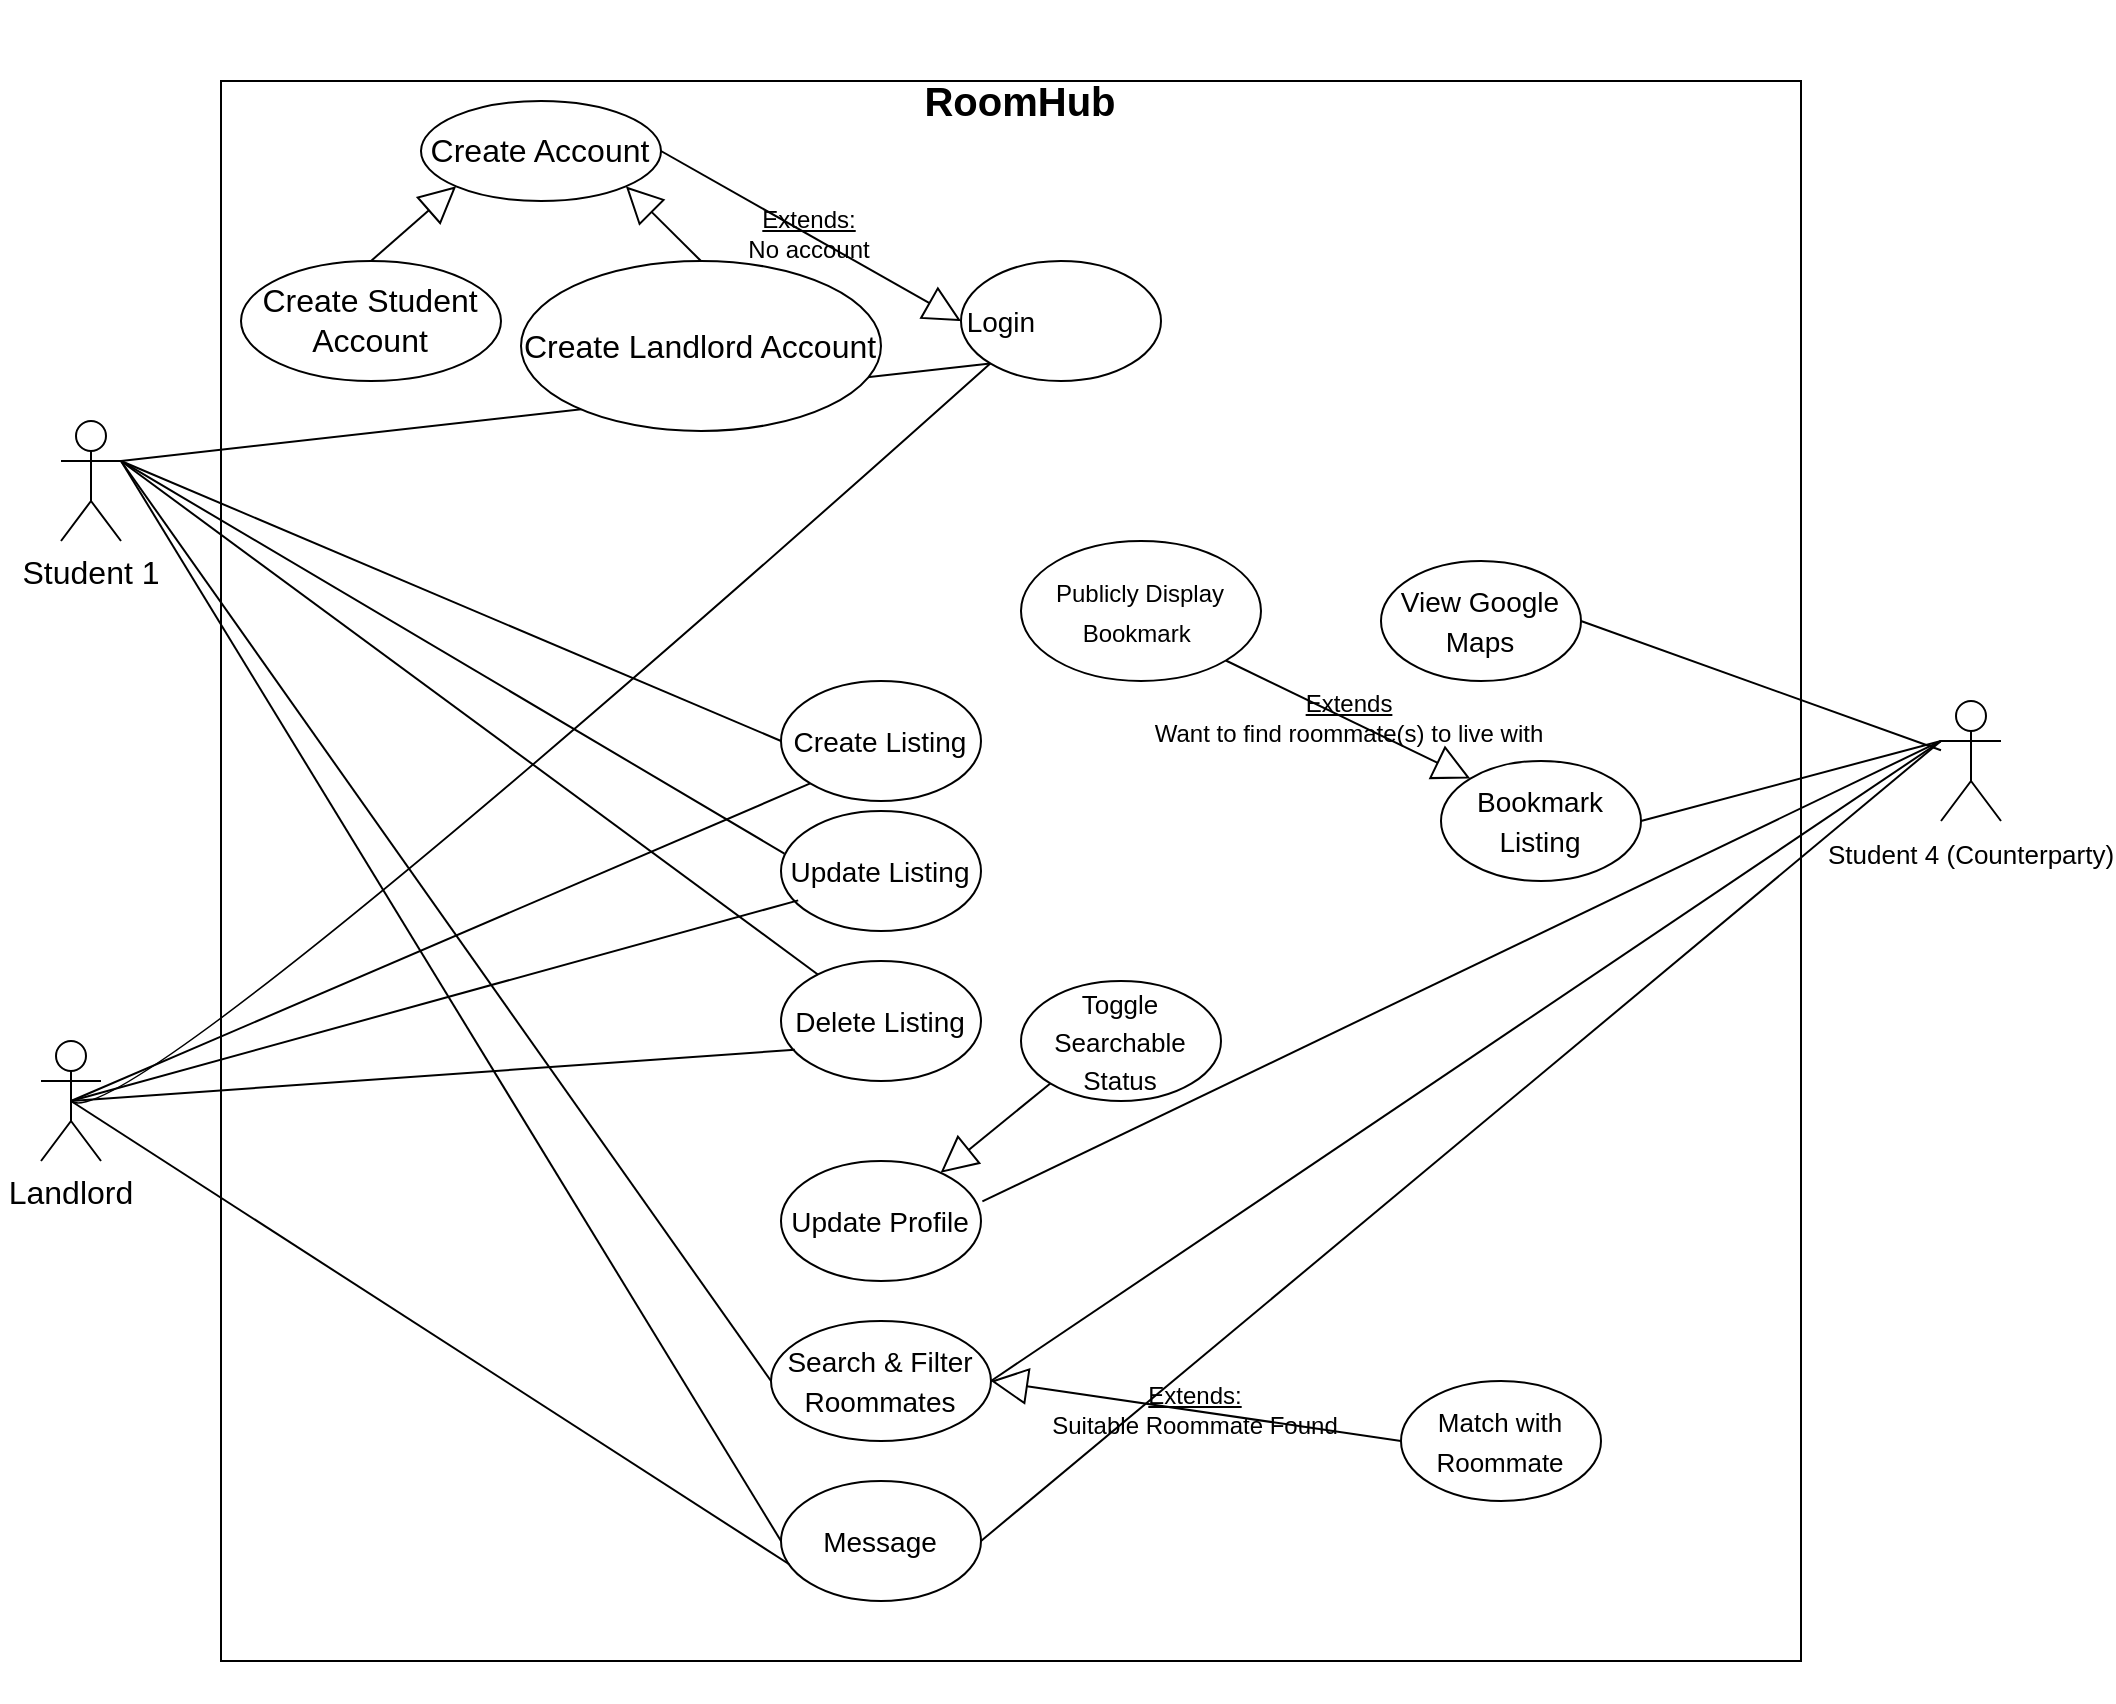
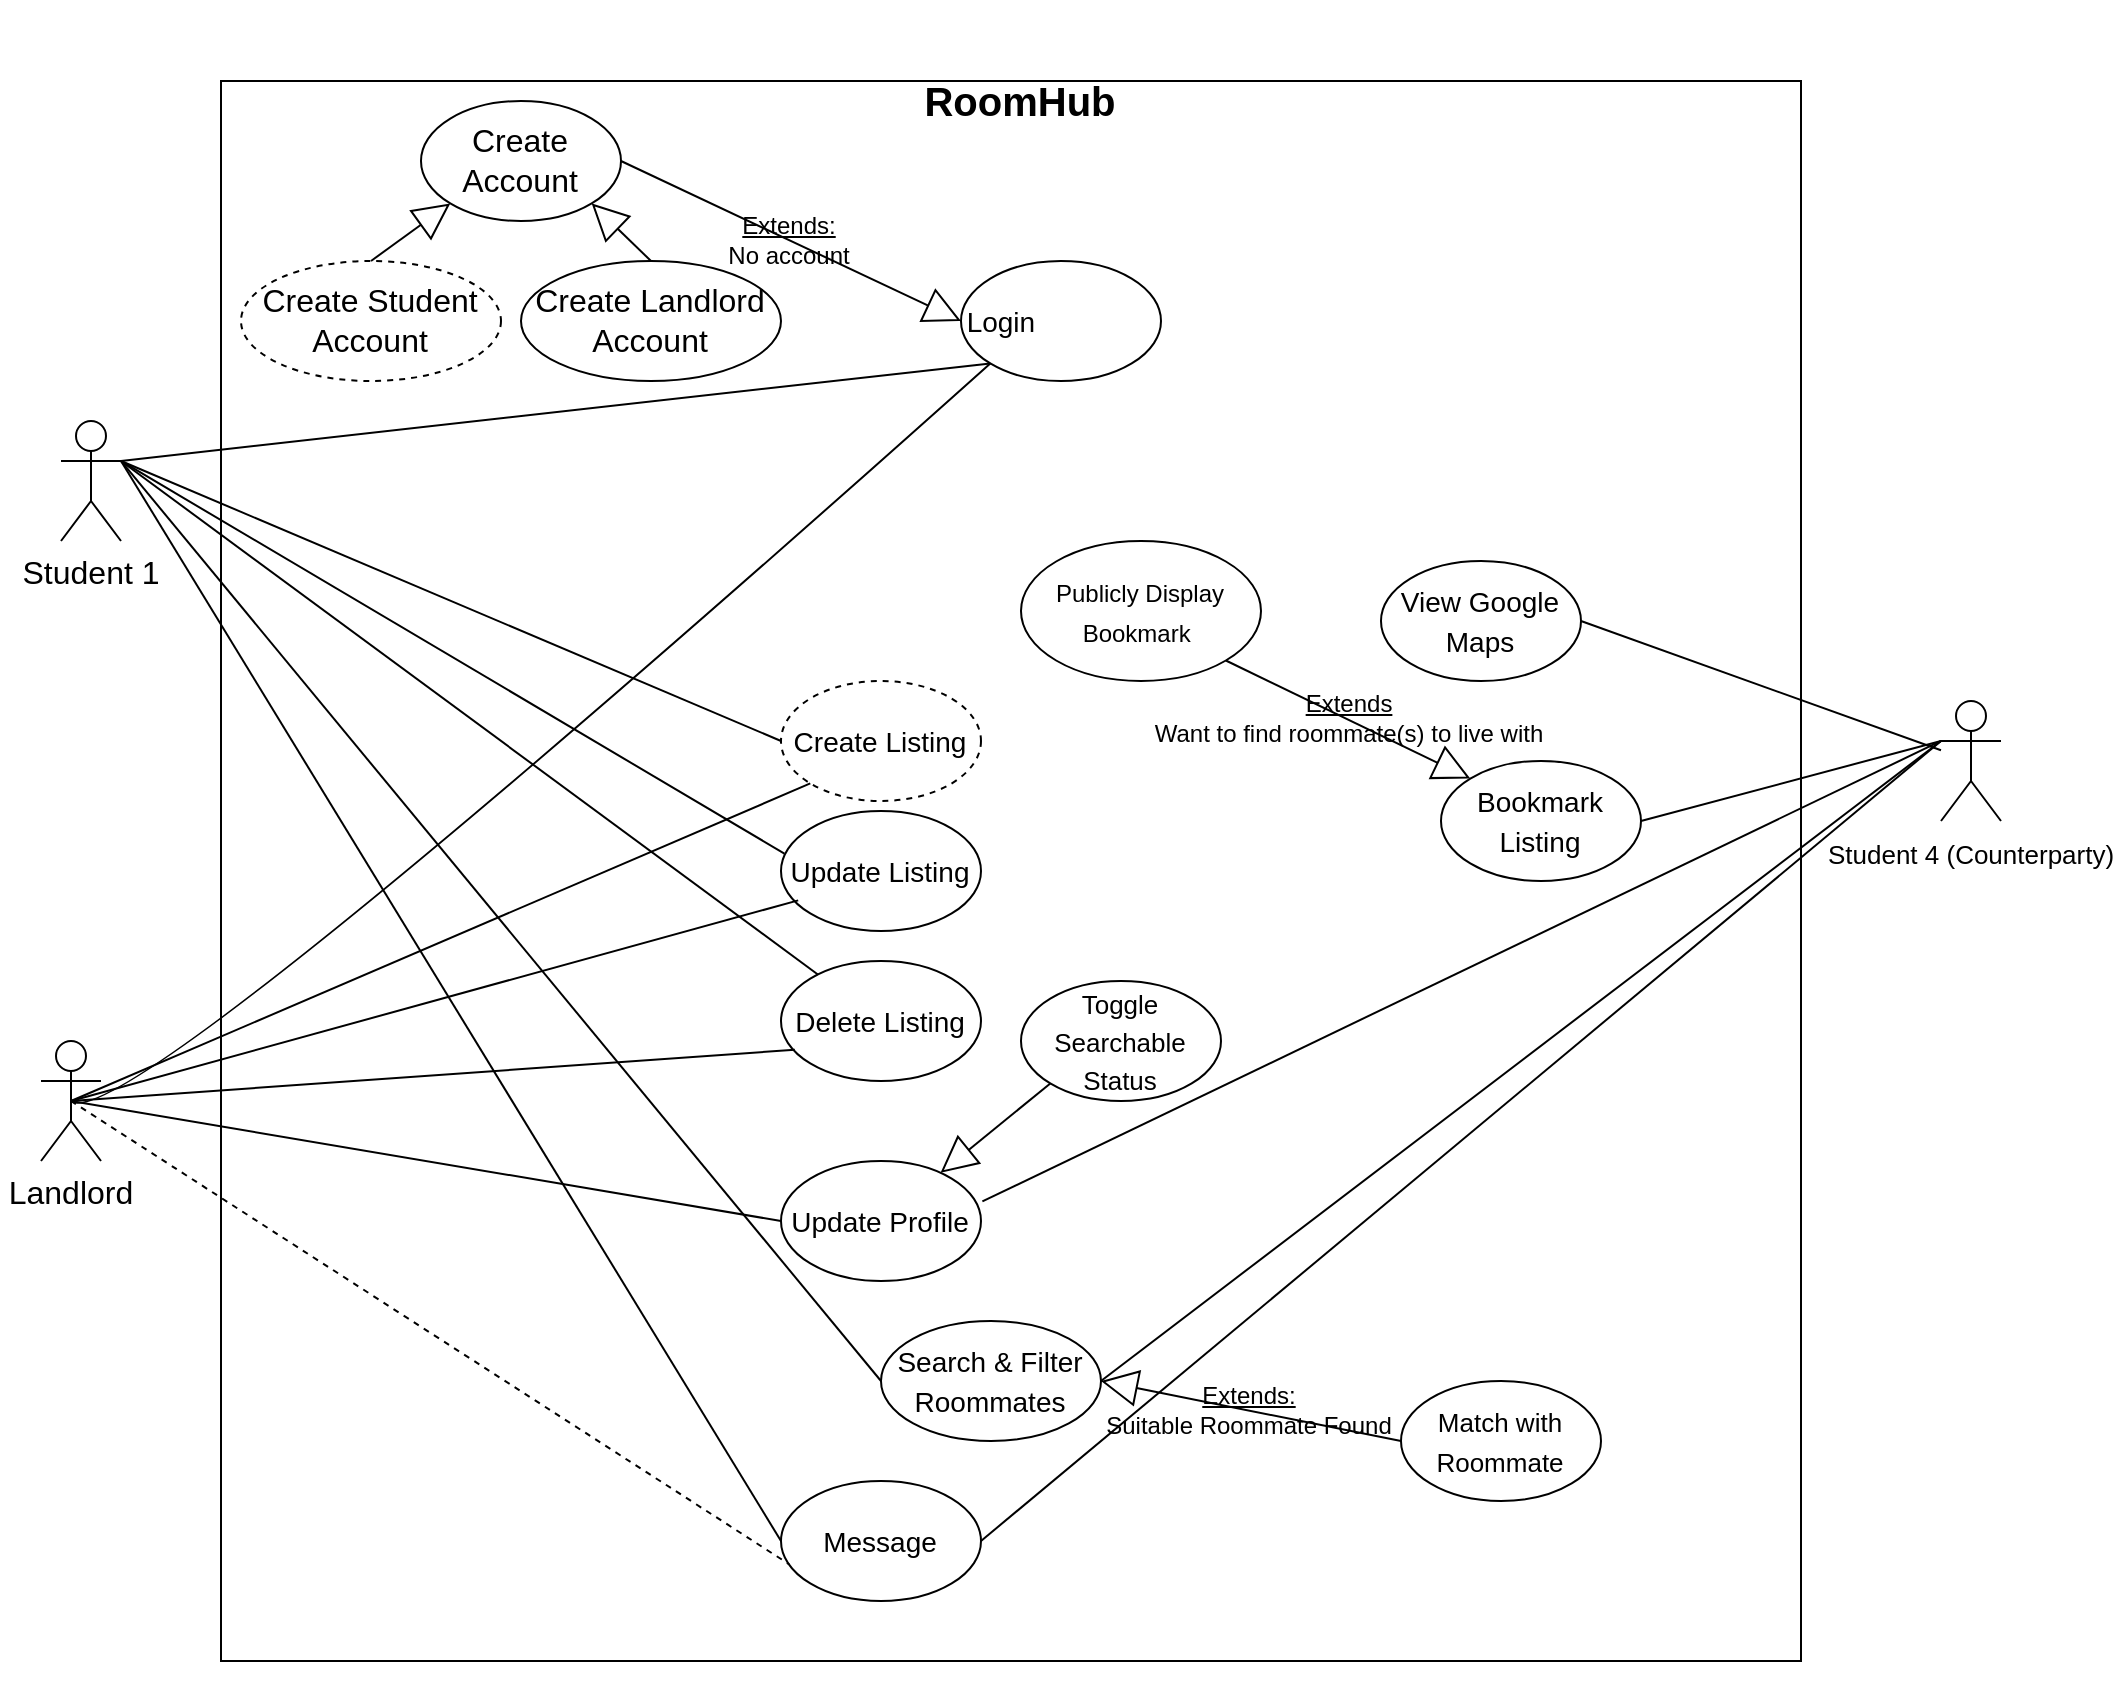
- <mxCell id="20" value="Create Account" style="ellipse;whiteSpace=wrap;html=1;fontSize=16;labelBackgroundColor=none;" vertex="1" parent="1"><mxGeometry x="210" y="50" width="120" height="50" as="geometry" /></mxCell>
+ <mxCell id="20" value="Create Account" style="ellipse;whiteSpace=wrap;html=1;fontSize=16;labelBackgroundColor=none;" vertex="1" parent="1"><mxGeometry x="210" y="50" width="100" height="60" as="geometry" /></mxCell>
- <mxCell id="41" value="Create Student Account" style="ellipse;whiteSpace=wrap;html=1;fontSize=16;labelBackgroundColor=none;" vertex="1" parent="1"><mxGeometry x="120" y="130" width="130" height="60" as="geometry" /></mxCell>
+ <mxCell id="41" value="Create Student Account" style="ellipse;whiteSpace=wrap;html=1;fontSize=16;labelBackgroundColor=none;dashed=1;" vertex="1" parent="1"><mxGeometry x="120" y="130" width="130" height="60" as="geometry" /></mxCell>
- <mxCell id="42" value="Create Landlord Account" style="ellipse;whiteSpace=wrap;html=1;fontSize=16;labelBackgroundColor=none;" vertex="1" parent="1"><mxGeometry x="260" y="130" width="180" height="85" as="geometry" /></mxCell>
+ <mxCell id="42" value="Create Landlord Account" style="ellipse;whiteSpace=wrap;html=1;fontSize=16;labelBackgroundColor=none;" vertex="1" parent="1"><mxGeometry x="260" y="130" width="130" height="60" as="geometry" /></mxCell>
- <mxCell id="3" value="&lt;font style=&quot;font-size: 14px;&quot;&gt;Create Listing&lt;/font&gt;" style="ellipse;whiteSpace=wrap;html=1;fontSize=16;labelBackgroundColor=none;" vertex="1" parent="1"><mxGeometry x="390" y="340" width="100" height="60" as="geometry" /></mxCell>
+ <mxCell id="3" value="&lt;font style=&quot;font-size: 14px;&quot;&gt;Create Listing&lt;/font&gt;" style="ellipse;whiteSpace=wrap;html=1;fontSize=16;labelBackgroundColor=none;dashed=1;" vertex="1" parent="1"><mxGeometry x="390" y="340" width="100" height="60" as="geometry" /></mxCell>
+ <mxCell id="12" value="" style="endArrow=none;html=1;rounded=0;entryX=0;entryY=0.5;entryDx=0;entryDy=0;exitX=0.5;exitY=0.5;exitDx=0;exitDy=0;exitPerimeter=0;labelBackgroundColor=none;fontColor=default;" edge="1" parent="1" source="15" target="24"><mxGeometry width="50" height="50" relative="1" as="geometry"><mxPoint x="80" y="600" as="sourcePoint" /><mxPoint x="130" y="550" as="targetPoint" /></mxGeometry></mxCell>
- <mxCell id="29" value="" style="endArrow=none;html=1;rounded=0;fontSize=12;startSize=8;endSize=8;curved=1;entryX=0.041;entryY=0.694;entryDx=0;entryDy=0;entryPerimeter=0;exitX=0.5;exitY=0.5;exitDx=0;exitDy=0;exitPerimeter=0;labelBackgroundColor=none;fontColor=default;" edge="1" parent="1" source="15" target="10"><mxGeometry width="50" height="50" relative="1" as="geometry"><mxPoint x="80" y="610" as="sourcePoint" /><mxPoint x="130" y="560" as="targetPoint" /></mxGeometry></mxCell>
+ <mxCell id="29" value="" style="endArrow=none;html=1;rounded=0;fontSize=12;startSize=8;endSize=8;curved=1;entryX=0.041;entryY=0.694;entryDx=0;entryDy=0;entryPerimeter=0;exitX=0.5;exitY=0.5;exitDx=0;exitDy=0;exitPerimeter=0;labelBackgroundColor=none;fontColor=default;dashed=1;" edge="1" parent="1" source="15" target="10"><mxGeometry width="50" height="50" relative="1" as="geometry"><mxPoint x="80" y="610" as="sourcePoint" /><mxPoint x="130" y="560" as="targetPoint" /></mxGeometry></mxCell>
- <mxCell id="33" value="&lt;font style=&quot;font-size: 14px;&quot;&gt;Search &amp;amp; Filter Roommates&lt;/font&gt;" style="ellipse;whiteSpace=wrap;html=1;fontSize=16;labelBackgroundColor=none;" vertex="1" parent="1"><mxGeometry x="385" y="660" width="110" height="60" as="geometry" /></mxCell>
+ <mxCell id="33" value="&lt;font style=&quot;font-size: 14px;&quot;&gt;Search &amp;amp; Filter Roommates&lt;/font&gt;" style="ellipse;whiteSpace=wrap;html=1;fontSize=16;labelBackgroundColor=none;" vertex="1" parent="1"><mxGeometry x="440" y="660" width="110" height="60" as="geometry" /></mxCell>
